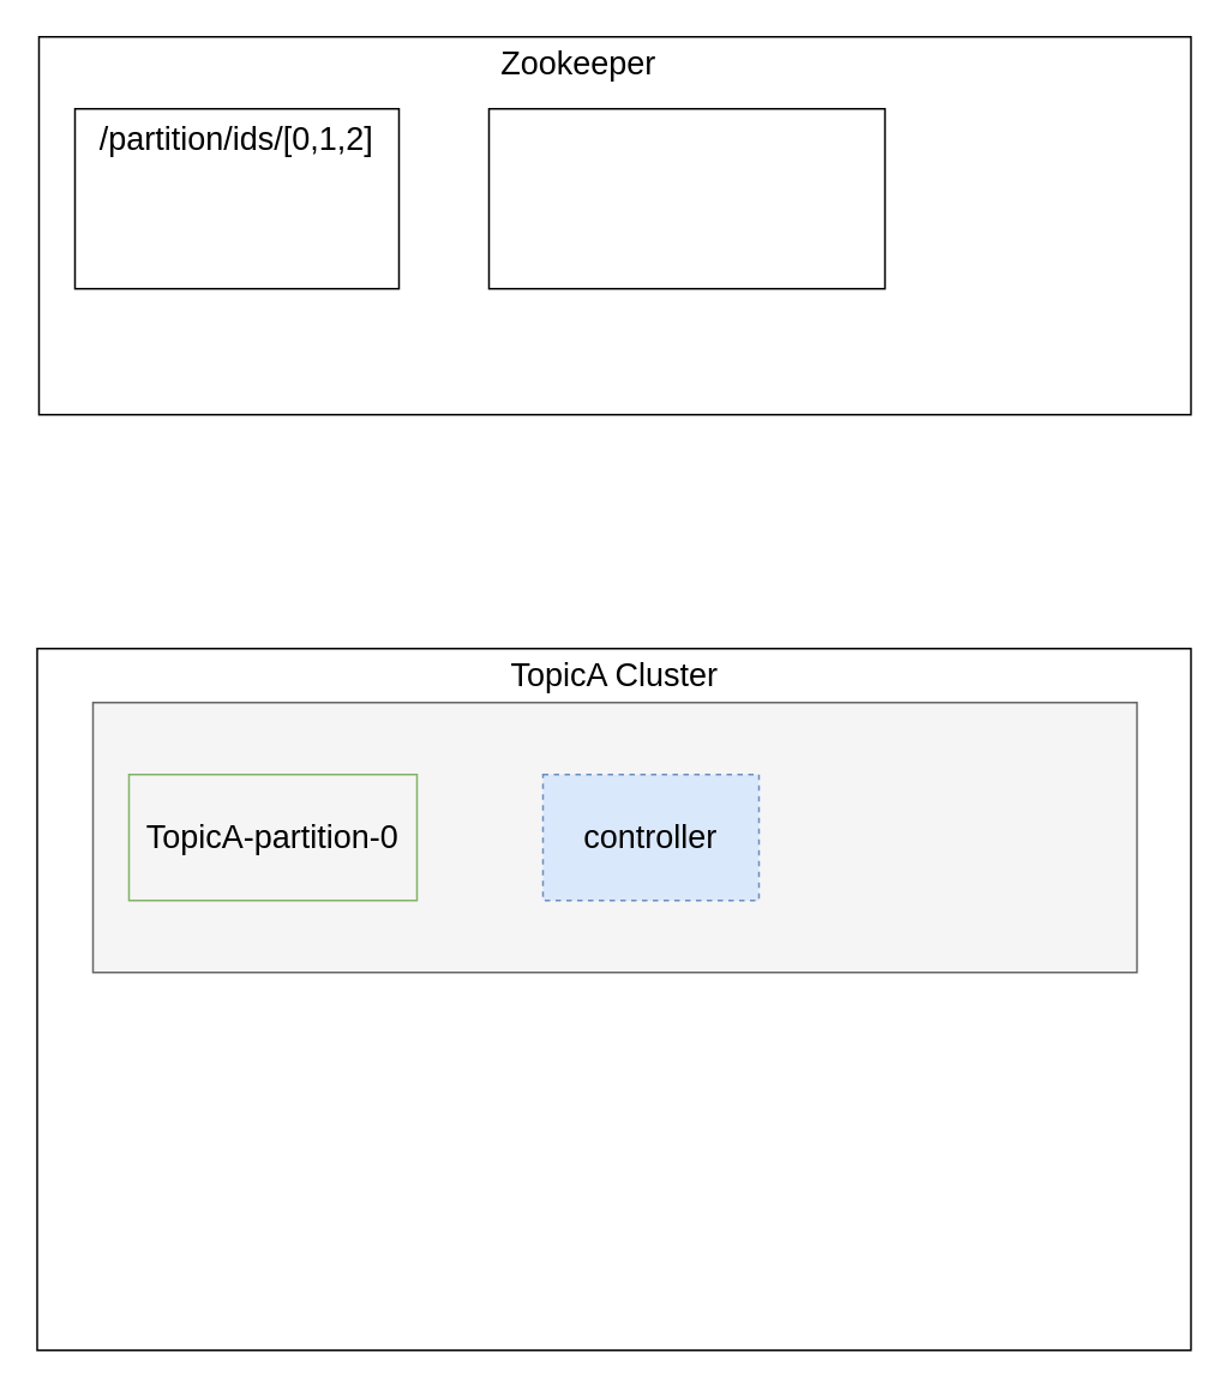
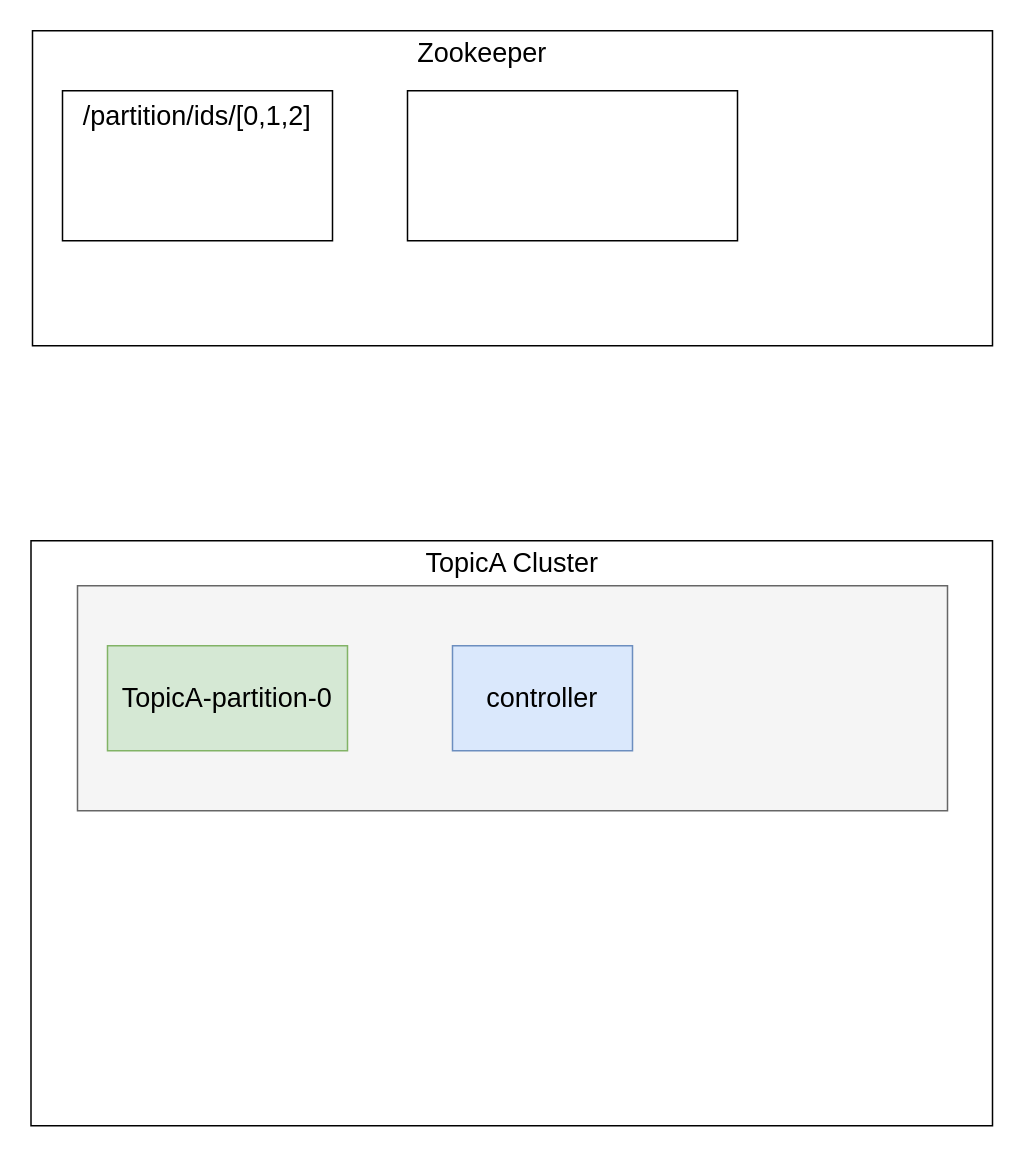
- <mxCell id="4" value="&lt;span style=&quot;font-size: 18px;&quot;&gt;TopicA-partition-0&lt;/span&gt;" style="rounded=0;whiteSpace=wrap;html=1;fillColor=#f5f5f5;strokeColor=#82b366;" vertex="1" parent="1"><mxGeometry x="71" y="430" width="160" height="70" as="geometry" /></mxCell>
+ <mxCell id="4" value="&lt;span style=&quot;font-size: 18px;&quot;&gt;TopicA-partition-0&lt;/span&gt;" style="rounded=0;whiteSpace=wrap;html=1;fillColor=#d5e8d4;strokeColor=#82b366;" vertex="1" parent="1"><mxGeometry x="71" y="430" width="160" height="70" as="geometry" /></mxCell>
- <mxCell id="5" value="&lt;font style=&quot;font-size: 18px;&quot;&gt;controller&lt;/font&gt;" style="rounded=0;whiteSpace=wrap;html=1;fillColor=#dae8fc;strokeColor=#6c8ebf;dashed=1;" vertex="1" parent="1"><mxGeometry x="301" y="430" width="120" height="70" as="geometry" /></mxCell>
+ <mxCell id="5" value="&lt;font style=&quot;font-size: 18px;&quot;&gt;controller&lt;/font&gt;" style="rounded=0;whiteSpace=wrap;html=1;fillColor=#dae8fc;strokeColor=#6c8ebf;" vertex="1" parent="1"><mxGeometry x="301" y="430" width="120" height="70" as="geometry" /></mxCell>
